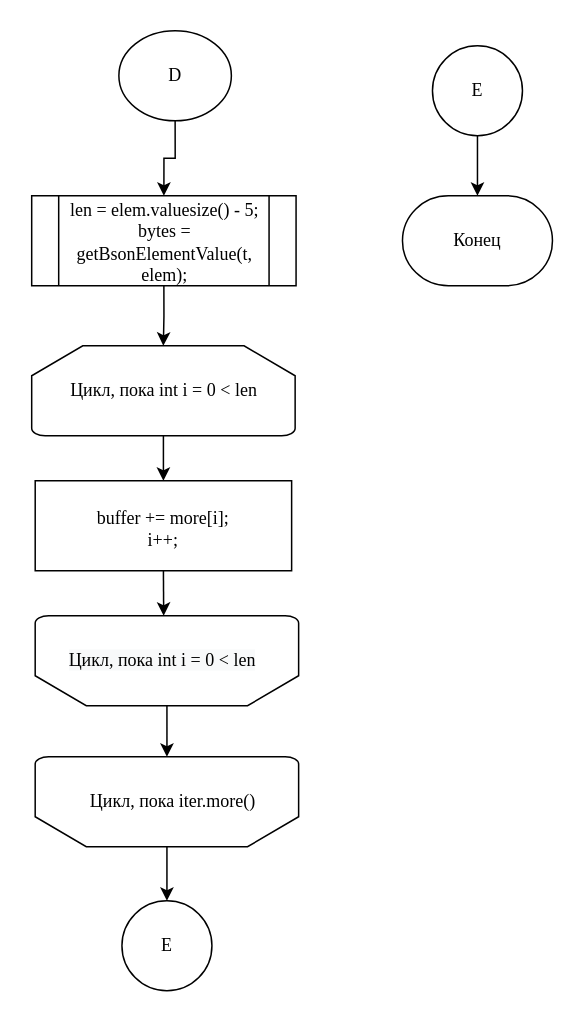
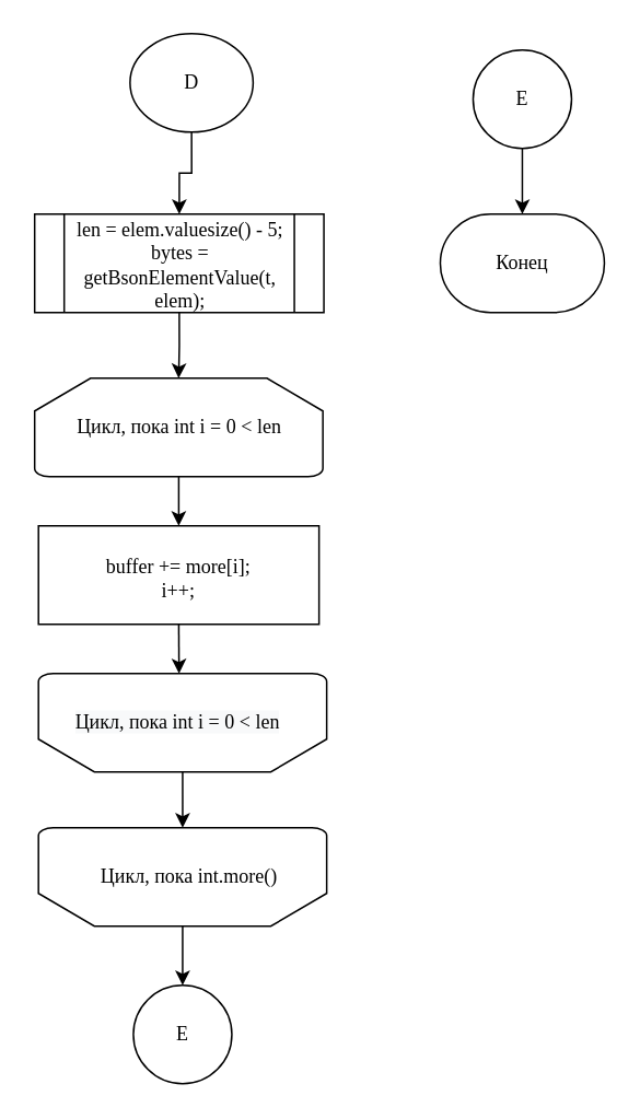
- <mxCell id="18" value="Цикл, пока iter.more()" style="text;html=1;strokeColor=none;fillColor=none;align=center;verticalAlign=middle;whiteSpace=wrap;rounded=0;fontFamily=Times New Roman;fontSize=12;" vertex="1" parent="1"><mxGeometry x="50" y="514" width="130" height="40" as="geometry" /></mxCell>
+ <mxCell id="18" value="Цикл, пока int.more()" style="text;html=1;strokeColor=none;fillColor=none;align=center;verticalAlign=middle;whiteSpace=wrap;rounded=0;fontFamily=Times New Roman;fontSize=12;" vertex="1" parent="1"><mxGeometry x="50" y="514" width="130" height="40" as="geometry" /></mxCell>
